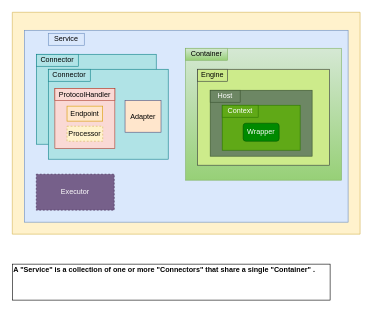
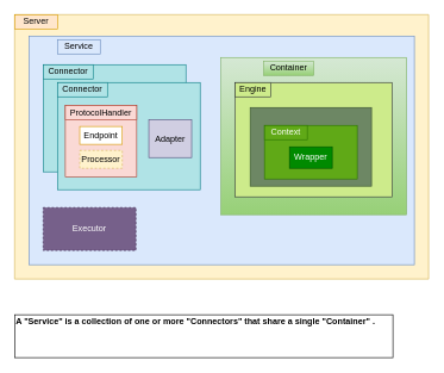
+ <mxCell id="4" value="Server" style="text;html=1;strokeColor=#d79b00;fillColor=#ffe6cc;align=center;verticalAlign=middle;whiteSpace=wrap;rounded=0;fontStyle=0" vertex="1" parent="1"><mxGeometry x="20" y="20" width="60" height="20" as="geometry" /></mxCell>
- <mxCell id="11" value="Container" style="text;html=1;strokeColor=#82b366;fillColor=#d5e8d4;align=center;verticalAlign=middle;whiteSpace=wrap;rounded=0;gradientColor=#97d077;" vertex="1" parent="1"><mxGeometry x="309" y="80" width="70" height="20" as="geometry" /></mxCell>
+ <mxCell id="11" value="Container" style="text;html=1;strokeColor=#82b366;fillColor=#d5e8d4;align=center;verticalAlign=middle;whiteSpace=wrap;rounded=0;gradientColor=#97d077;" vertex="1" parent="1"><mxGeometry x="369" y="85" width="70" height="20" as="geometry" /></mxCell>
- <mxCell id="15" value="Host" style="text;html=1;strokeColor=#3A5431;fillColor=#6d8764;align=center;verticalAlign=middle;whiteSpace=wrap;rounded=0;fontColor=#ffffff;" vertex="1" parent="1"><mxGeometry x="350" y="150" width="50" height="20" as="geometry" /></mxCell>
- <mxCell id="20" value="Endpoint" style="rounded=0;whiteSpace=wrap;html=1;fillColor=#ffe6cc;strokeColor=#d79b00;" vertex="1" parent="1"><mxGeometry x="111.25" y="176.5" width="59.5" height="25" as="geometry" /></mxCell>
+ <mxCell id="20" value="Endpoint" style="rounded=0;whiteSpace=wrap;html=1;fillColor=#ffffff;strokeColor=#d79b00;" vertex="1" parent="1"><mxGeometry x="111.25" y="176.5" width="59.5" height="25" as="geometry" /></mxCell>
- <mxCell id="22" value="Adapter" style="rounded=0;whiteSpace=wrap;html=1;align=center;fillColor=#ffe6cc;strokeColor=#56517e;" vertex="1" parent="1"><mxGeometry x="208" y="167" width="60" height="53" as="geometry" /></mxCell>
+ <mxCell id="22" value="Adapter" style="rounded=0;whiteSpace=wrap;html=1;align=center;fillColor=#d0cee2;strokeColor=#56517e;" vertex="1" parent="1"><mxGeometry x="208" y="167" width="60" height="53" as="geometry" /></mxCell>
- <mxCell id="25" value="Wrapper" style="whiteSpace=wrap;html=1;align=center;fillColor=#008a00;strokeColor=#005700;fontColor=#ffffff;rounded=1;" vertex="1" parent="1"><mxGeometry x="405" y="205" width="60" height="30" as="geometry" /></mxCell>
+ <mxCell id="25" value="Wrapper" style="rounded=0;whiteSpace=wrap;html=1;align=center;fillColor=#008a00;strokeColor=#005700;fontColor=#ffffff;" vertex="1" parent="1"><mxGeometry x="405" y="205" width="60" height="30" as="geometry" /></mxCell>
